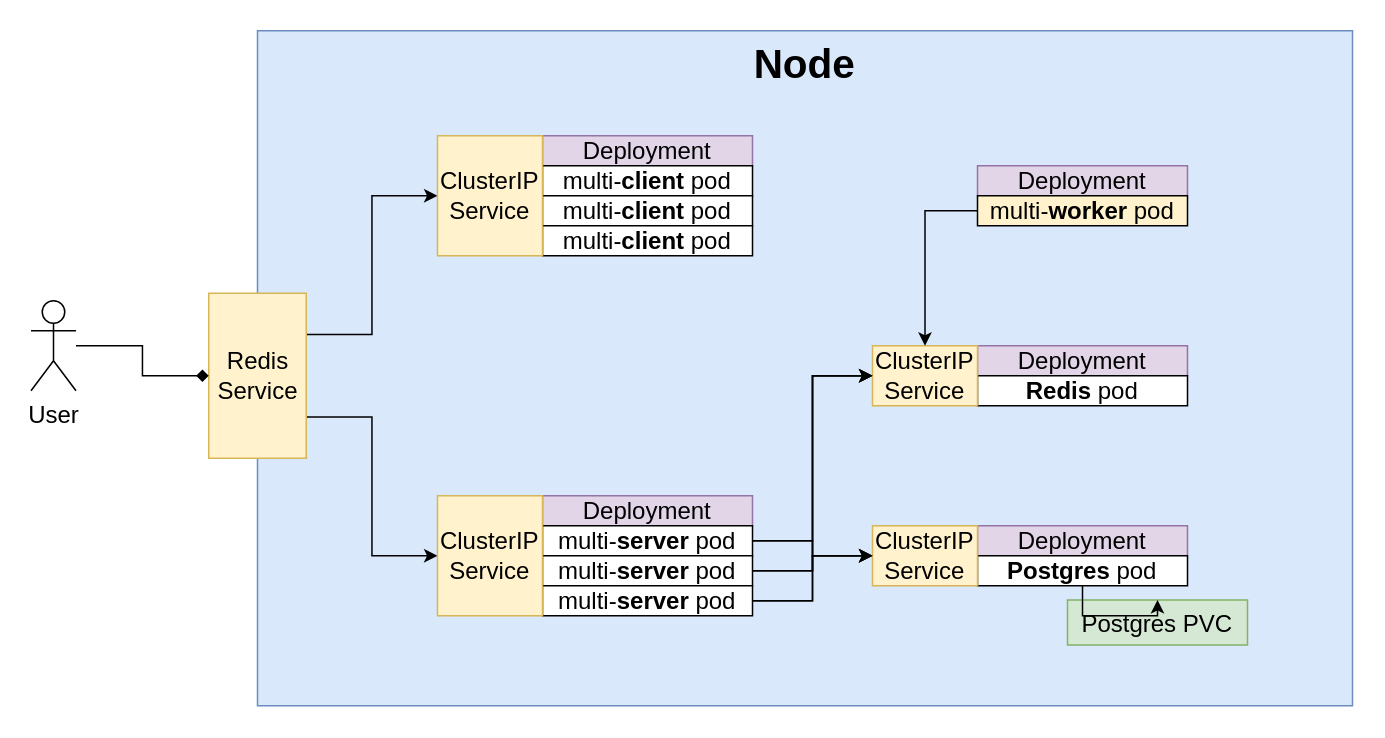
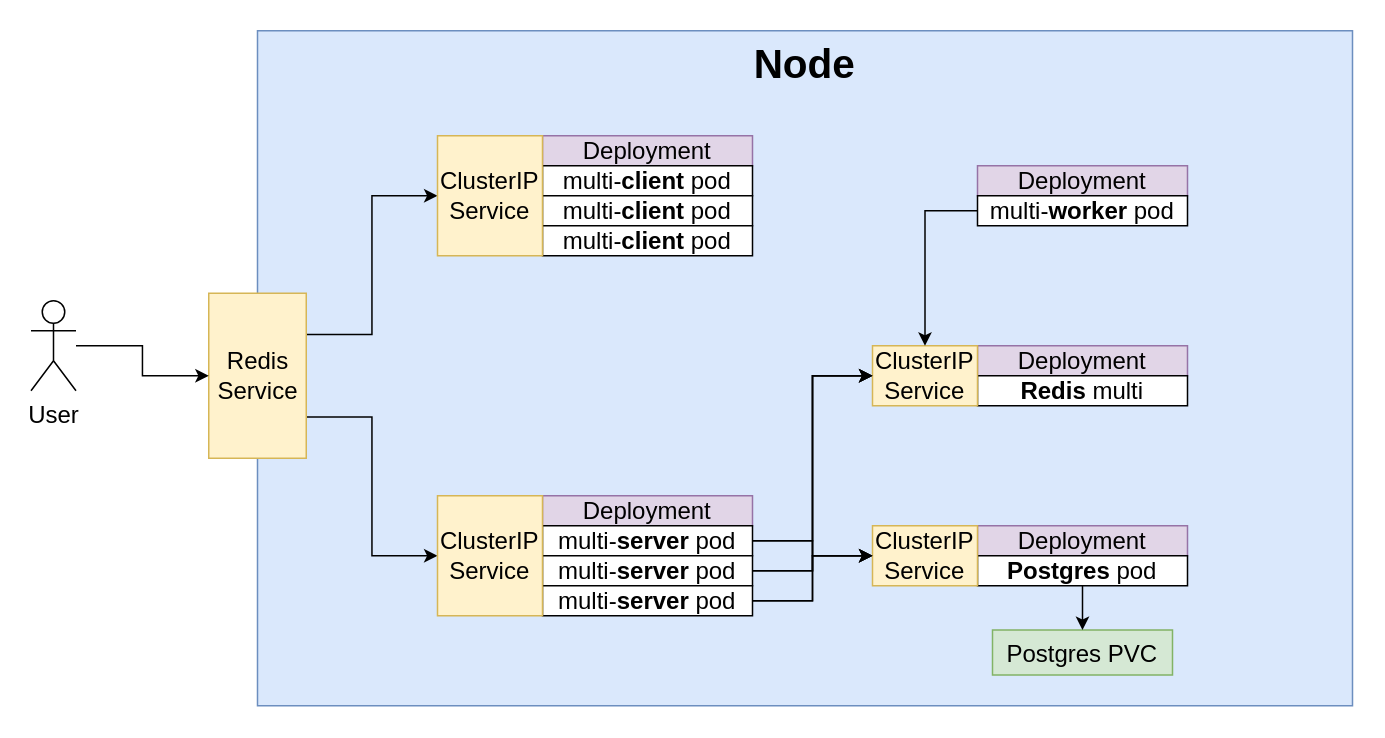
- <mxCell id="20" value="multi-&lt;b&gt;worker&lt;/b&gt;&amp;nbsp;pod" style="rounded=0;whiteSpace=wrap;html=1;fontSize=16;fillColor=#fff2cc;" vertex="1" parent="18"><mxGeometry y="20" width="140" height="20" as="geometry" /></mxCell>
+ <mxCell id="20" value="multi-&lt;b&gt;worker&lt;/b&gt;&amp;nbsp;pod" style="rounded=0;whiteSpace=wrap;html=1;fontSize=16;" vertex="1" parent="18"><mxGeometry y="20" width="140" height="20" as="geometry" /></mxCell>
- <mxCell id="29" style="edgeStyle=orthogonalEdgeStyle;rounded=0;orthogonalLoop=1;jettySize=auto;html=1;entryX=0;entryY=0.5;entryDx=0;entryDy=0;fontSize=16;endArrow=diamond;" edge="1" parent="1" source="30" target="5"><mxGeometry relative="1" as="geometry" /></mxCell>
+ <mxCell id="29" style="edgeStyle=orthogonalEdgeStyle;rounded=0;orthogonalLoop=1;jettySize=auto;html=1;entryX=0;entryY=0.5;entryDx=0;entryDy=0;fontSize=16;" edge="1" parent="1" source="30" target="5"><mxGeometry relative="1" as="geometry" /></mxCell>
- <mxCell id="23" value="&lt;b&gt;Redis&lt;/b&gt; pod" style="rounded=0;whiteSpace=wrap;html=1;fontSize=16;" vertex="1" parent="21"><mxGeometry x="70" y="20" width="140" height="20" as="geometry" /></mxCell>
+ <mxCell id="23" value="&lt;b&gt;Redis&lt;/b&gt; multi" style="rounded=0;whiteSpace=wrap;html=1;fontSize=16;" vertex="1" parent="21"><mxGeometry x="70" y="20" width="140" height="20" as="geometry" /></mxCell>
- <mxCell id="38" value="Postgres PVC" style="rounded=0;whiteSpace=wrap;html=1;fontSize=16;fillColor=#d5e8d4;strokeColor=#82b366;" vertex="1" parent="1"><mxGeometry x="711" y="399.5" width="120" height="30" as="geometry" /></mxCell>
+ <mxCell id="38" value="Postgres PVC" style="rounded=0;whiteSpace=wrap;html=1;fontSize=16;fillColor=#d5e8d4;strokeColor=#82b366;" vertex="1" parent="1"><mxGeometry x="661" y="419.5" width="120" height="30" as="geometry" /></mxCell>
